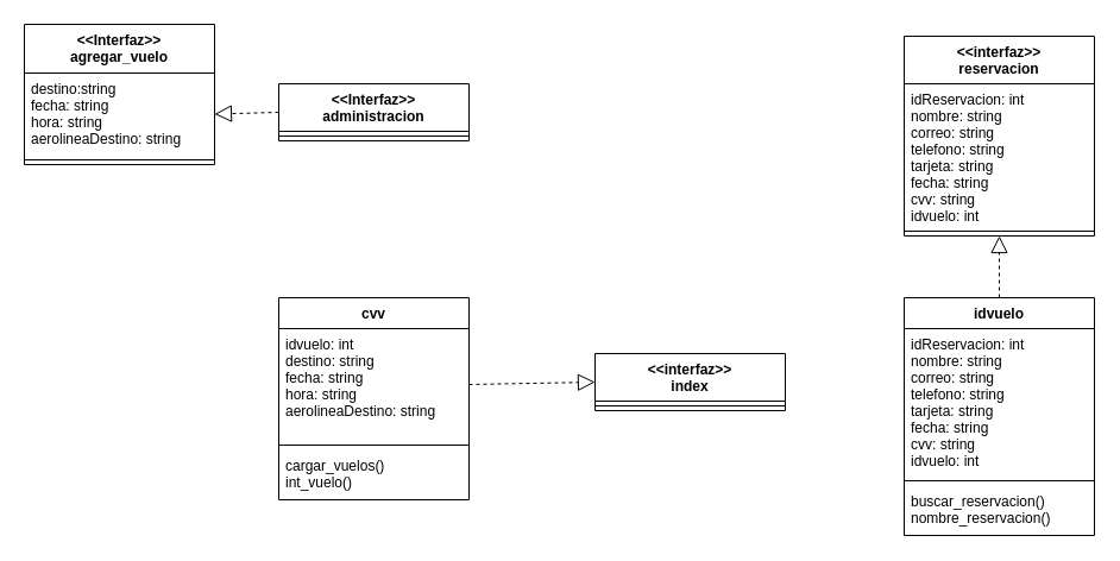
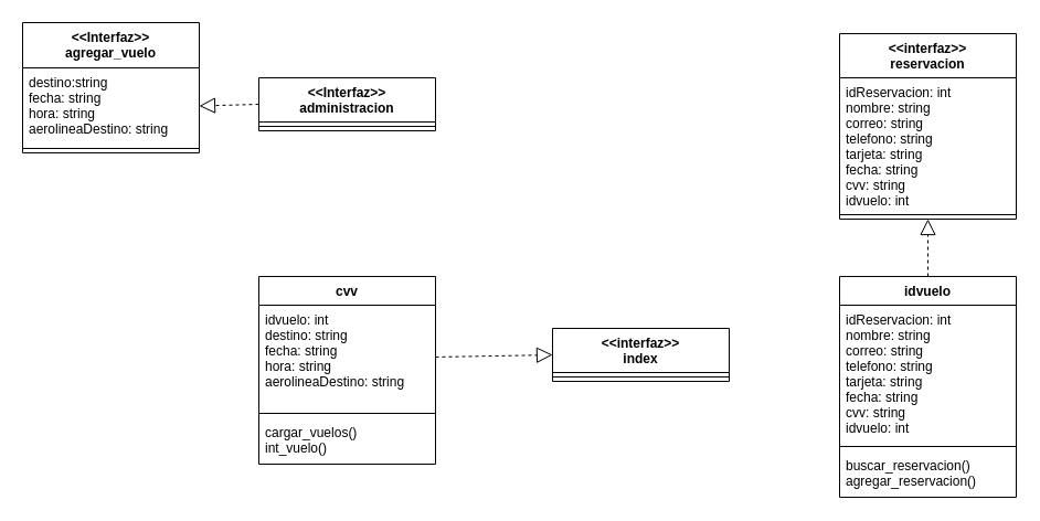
- <mxCell id="15" value="buscar_reservacion()&#10;nombre_reservacion()" style="text;strokeColor=none;fillColor=none;align=left;verticalAlign=top;spacingLeft=4;spacingRight=4;overflow=hidden;rotatable=0;points=[[0,0.5],[1,0.5]];portConstraint=eastwest;" vertex="1" parent="12"><mxGeometry y="158" width="160" height="42" as="geometry" /></mxCell>
+ <mxCell id="15" value="buscar_reservacion()&#10;agregar_reservacion()" style="text;strokeColor=none;fillColor=none;align=left;verticalAlign=top;spacingLeft=4;spacingRight=4;overflow=hidden;rotatable=0;points=[[0,0.5],[1,0.5]];portConstraint=eastwest;" vertex="1" parent="12"><mxGeometry y="158" width="160" height="42" as="geometry" /></mxCell>
